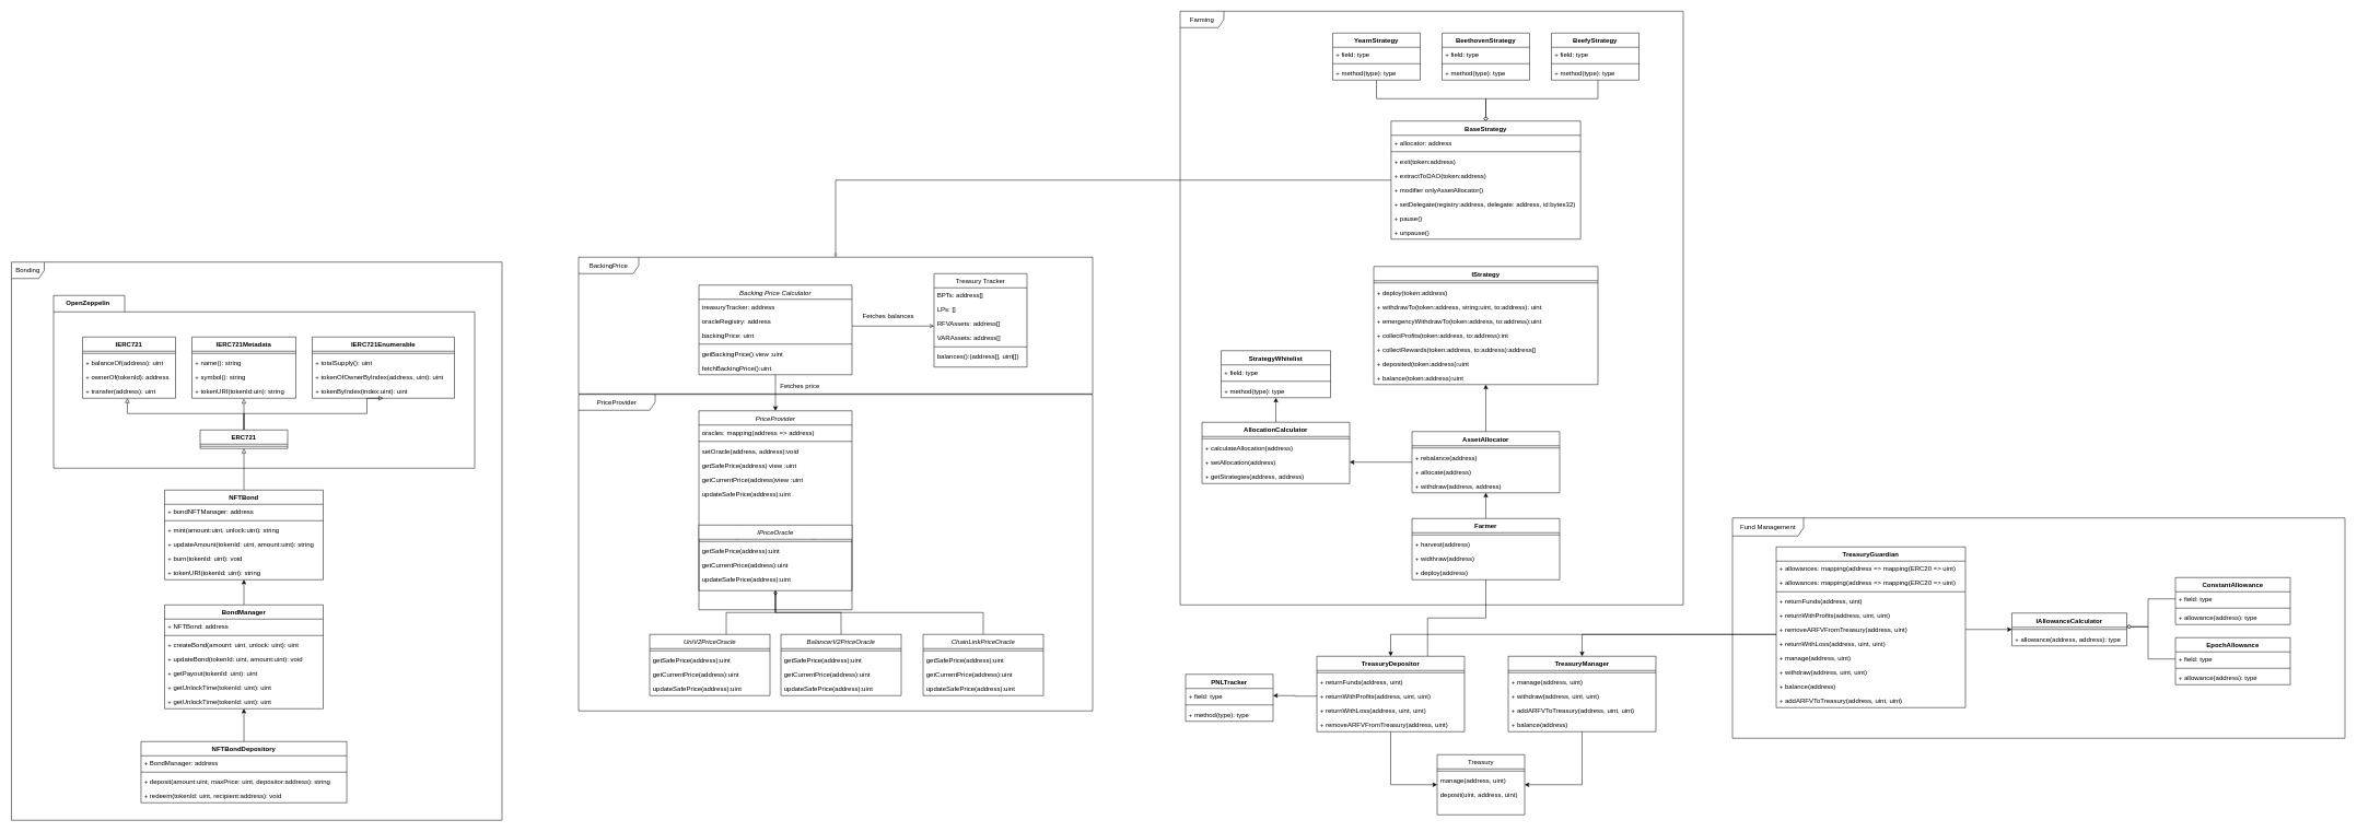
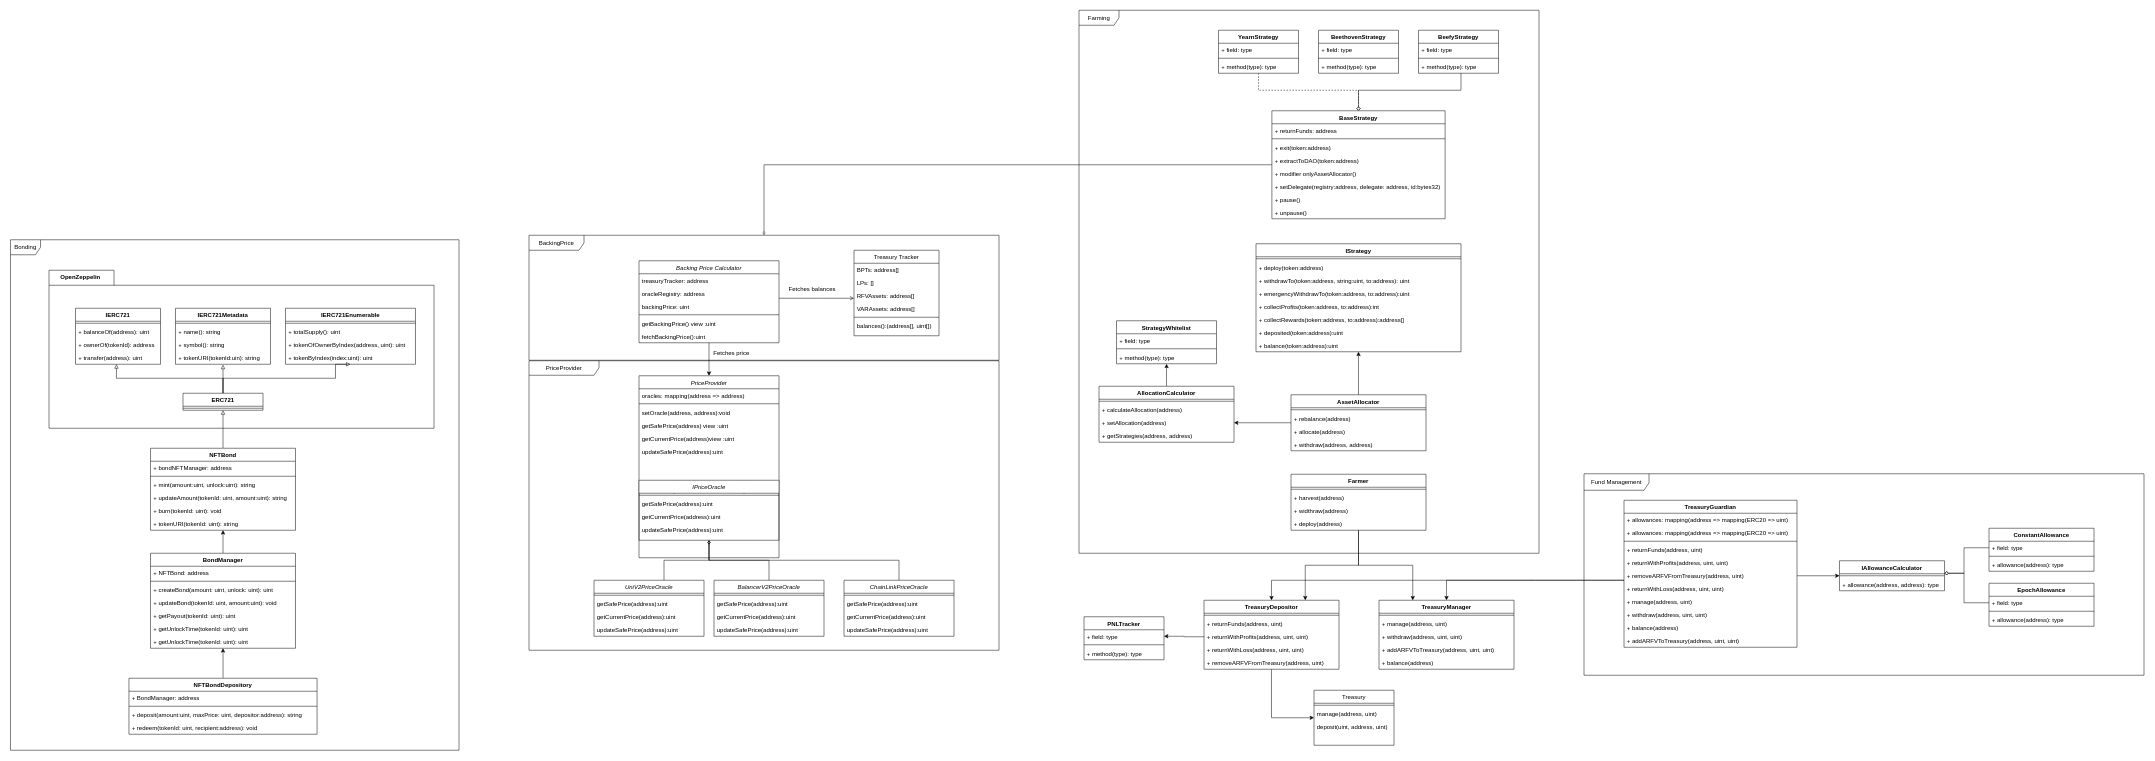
- <mxCell id="124" style="edgeStyle=orthogonalEdgeStyle;rounded=0;orthogonalLoop=1;jettySize=auto;html=1;endArrow=diamond;endFill=0;entryX=0.5;entryY=0;entryDx=0;entryDy=0;" edge="1" parent="1" source="125" target="202"><mxGeometry relative="1" as="geometry"><mxPoint x="2716" y="450" as="targetPoint" /><Array as="points"><mxPoint x="2516" y="180" /><mxPoint x="2716" y="180" /></Array></mxGeometry></mxCell>
+ <mxCell id="124" style="edgeStyle=orthogonalEdgeStyle;rounded=0;orthogonalLoop=1;jettySize=auto;html=1;endArrow=diamond;endFill=0;entryX=0.5;entryY=0;entryDx=0;entryDy=0;dashed=1;" edge="1" parent="1" source="125" target="202"><mxGeometry relative="1" as="geometry"><mxPoint x="2716" y="450" as="targetPoint" /><Array as="points"><mxPoint x="2516" y="180" /><mxPoint x="2716" y="180" /></Array></mxGeometry></mxCell>
- <mxCell id="203" value="+ allocator: address" style="text;strokeColor=none;fillColor=none;align=left;verticalAlign=top;spacingLeft=4;spacingRight=4;overflow=hidden;rotatable=0;points=[[0,0.5],[1,0.5]];portConstraint=eastwest;" vertex="1" parent="202"><mxGeometry y="26" width="346.5" height="26" as="geometry" /></mxCell>
+ <mxCell id="203" value="+ returnFunds: address" style="text;strokeColor=none;fillColor=none;align=left;verticalAlign=top;spacingLeft=4;spacingRight=4;overflow=hidden;rotatable=0;points=[[0,0.5],[1,0.5]];portConstraint=eastwest;" vertex="1" parent="202"><mxGeometry y="26" width="346.5" height="26" as="geometry" /></mxCell>
- <mxCell id="85" style="edgeStyle=orthogonalEdgeStyle;rounded=0;orthogonalLoop=1;jettySize=auto;html=1;entryX=0.5;entryY=1;entryDx=0;entryDy=0;" edge="1" parent="1" source="89" target="96"><mxGeometry relative="1" as="geometry" /></mxCell>
+ <mxCell id="88" style="edgeStyle=orthogonalEdgeStyle;rounded=0;orthogonalLoop=1;jettySize=auto;html=1;entryX=0.25;entryY=0;entryDx=0;entryDy=0;endArrow=classic;endFill=1;" edge="1" parent="1" source="89" target="65"><mxGeometry relative="1" as="geometry" /></mxCell>
- <mxCell id="87" style="edgeStyle=orthogonalEdgeStyle;rounded=0;orthogonalLoop=1;jettySize=auto;html=1;entryX=0.75;entryY=0;entryDx=0;entryDy=0;endArrow=none;endFill=1;" edge="1" parent="1" source="89" target="58"><mxGeometry relative="1" as="geometry" /></mxCell>
+ <mxCell id="87" style="edgeStyle=orthogonalEdgeStyle;rounded=0;orthogonalLoop=1;jettySize=auto;html=1;entryX=0.75;entryY=0;entryDx=0;entryDy=0;endArrow=classic;endFill=1;" edge="1" parent="1" source="89" target="58"><mxGeometry relative="1" as="geometry" /></mxCell>
- <mxCell id="64" style="edgeStyle=orthogonalEdgeStyle;rounded=0;orthogonalLoop=1;jettySize=auto;html=1;exitX=0.5;exitY=1;exitDx=0;exitDy=0;entryX=1;entryY=0.5;entryDx=0;entryDy=0;" edge="1" parent="1" source="65" target="53"><mxGeometry relative="1" as="geometry" /></mxCell>
